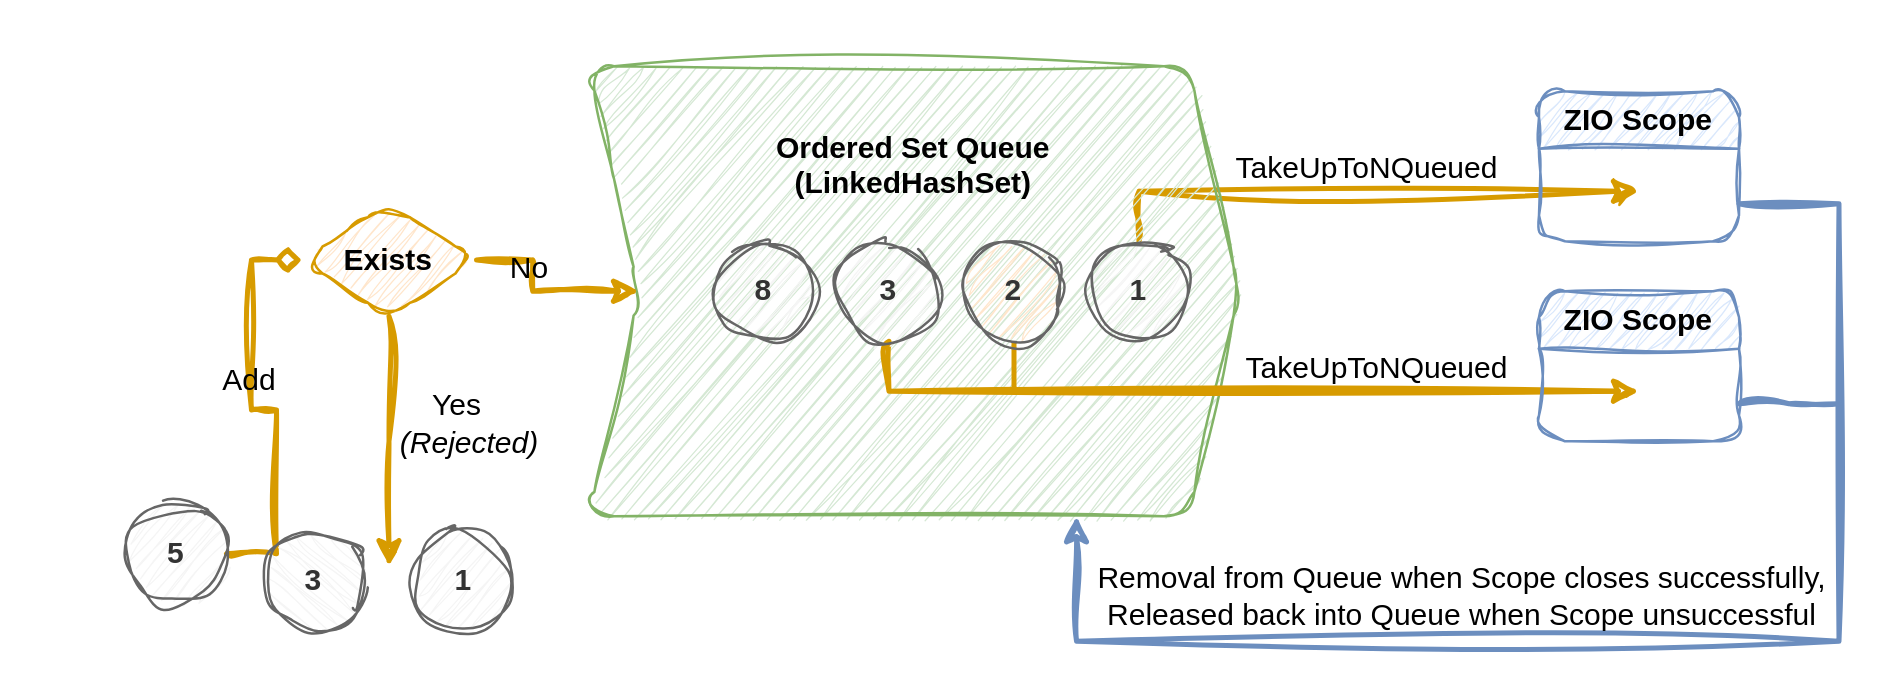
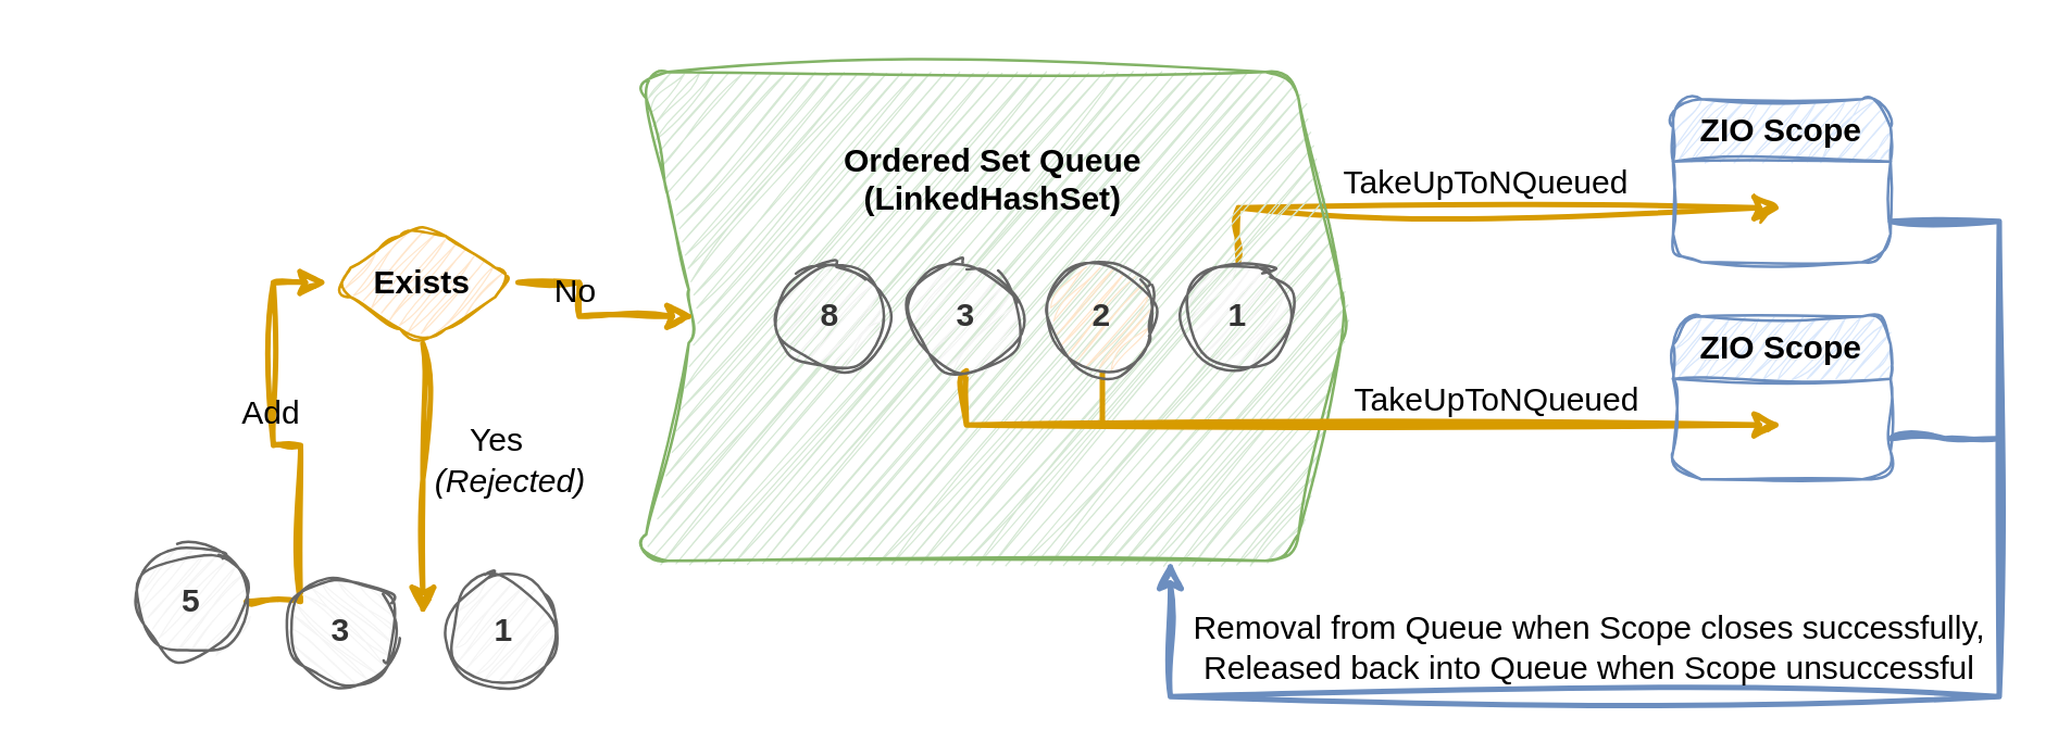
- <mxCell id="15" style="edgeStyle=orthogonalEdgeStyle;rounded=0;orthogonalLoop=1;jettySize=auto;html=1;exitX=1;exitY=0.5;exitDx=0;exitDy=0;entryX=0;entryY=0.5;entryDx=0;entryDy=0;fillColor=#ffe6cc;strokeColor=#d79b00;strokeWidth=2;sketch=1;curveFitting=1;jiggle=2;endArrow=diamond;" edge="1" parent="1" source="17" target="7"><mxGeometry relative="1" as="geometry"><mxPoint x="110" y="116" as="targetPoint" /></mxGeometry></mxCell>
+ <mxCell id="15" style="edgeStyle=orthogonalEdgeStyle;rounded=0;orthogonalLoop=1;jettySize=auto;html=1;exitX=1;exitY=0.5;exitDx=0;exitDy=0;entryX=0;entryY=0.5;entryDx=0;entryDy=0;fillColor=#ffe6cc;strokeColor=#d79b00;strokeWidth=2;sketch=1;curveFitting=1;jiggle=2;" edge="1" parent="1" source="17" target="7"><mxGeometry relative="1" as="geometry"><mxPoint x="110" y="116" as="targetPoint" /></mxGeometry></mxCell>
